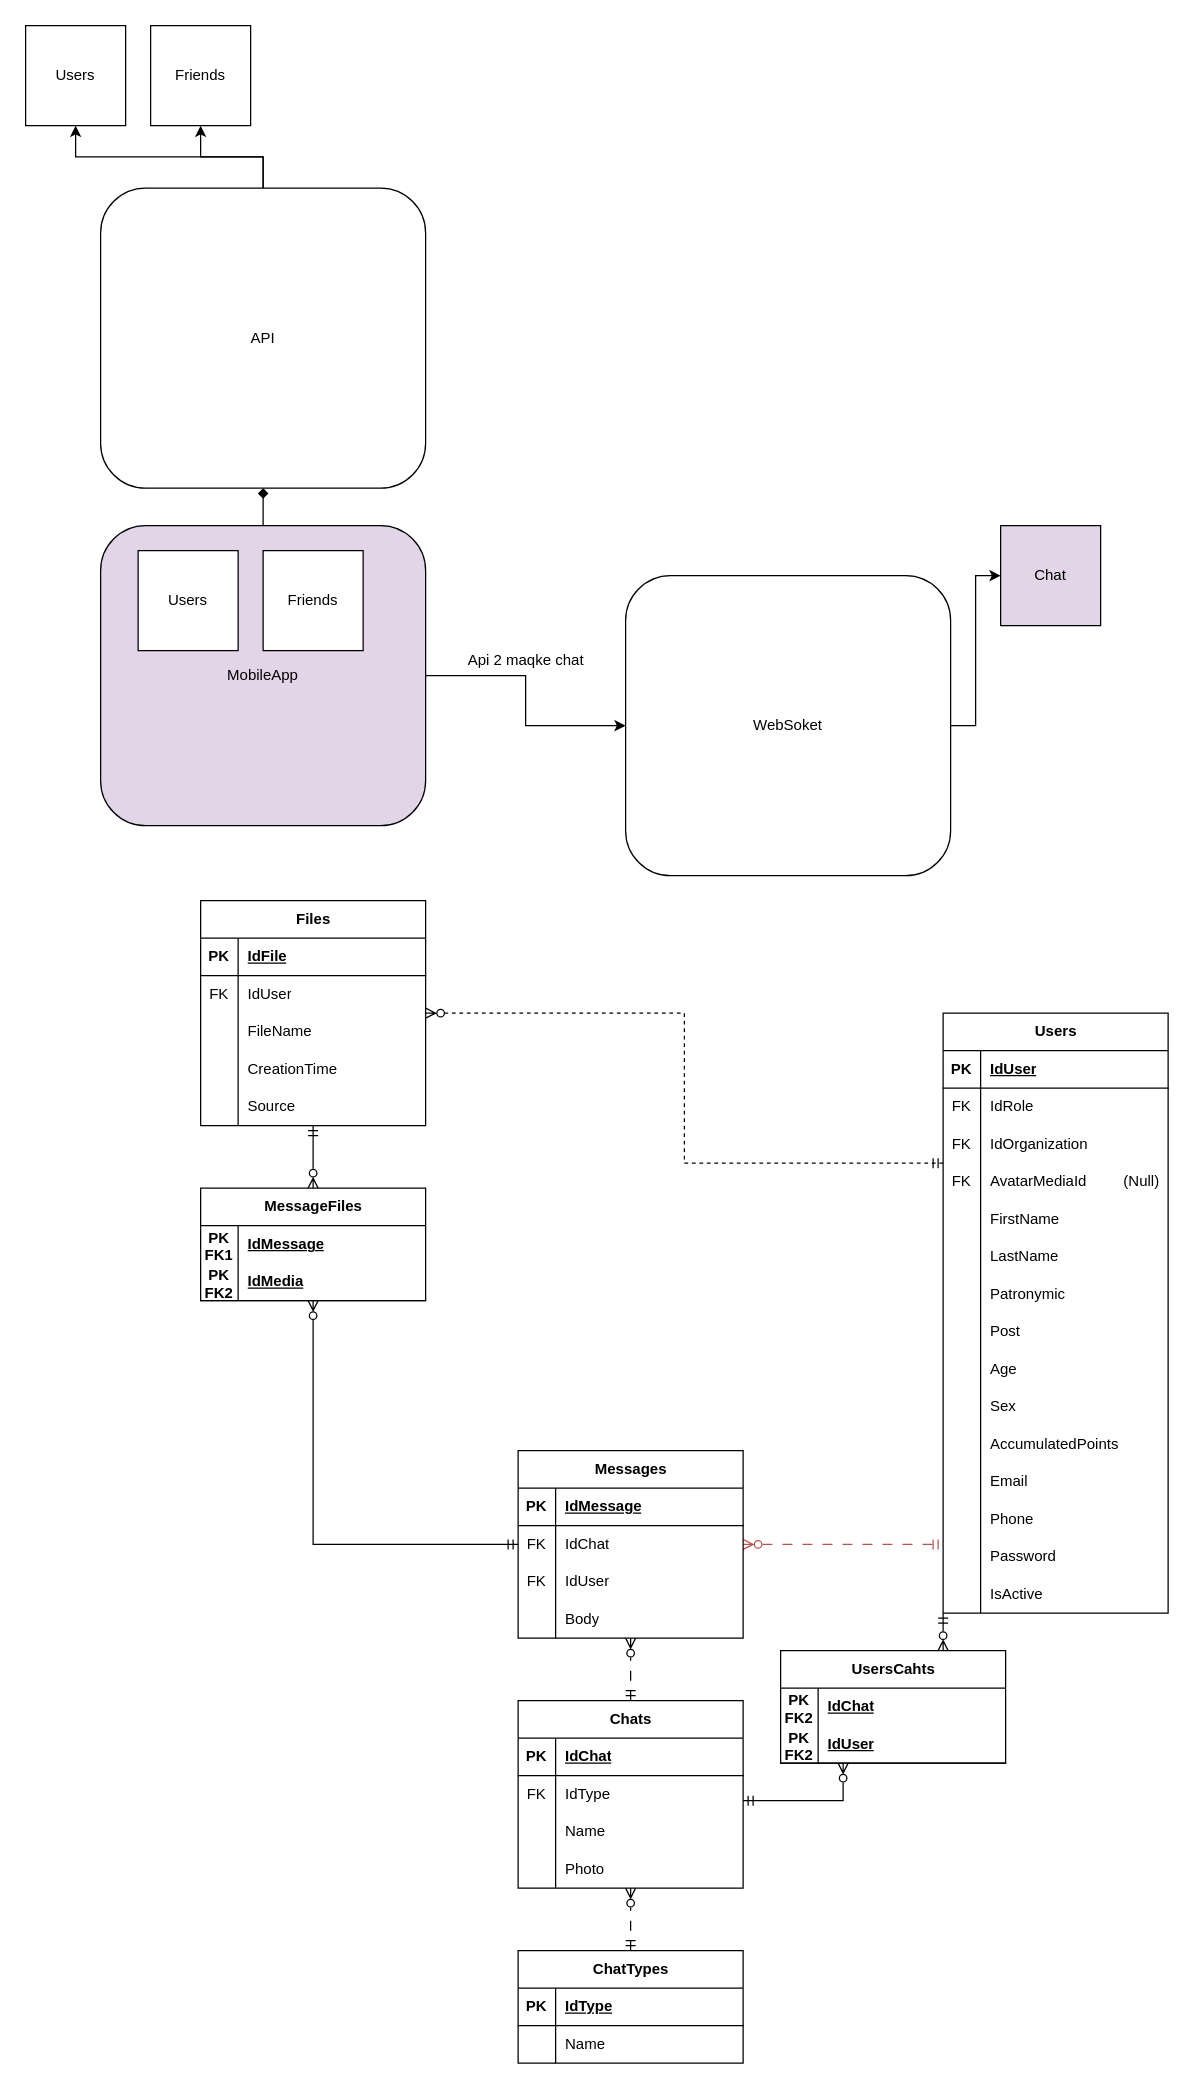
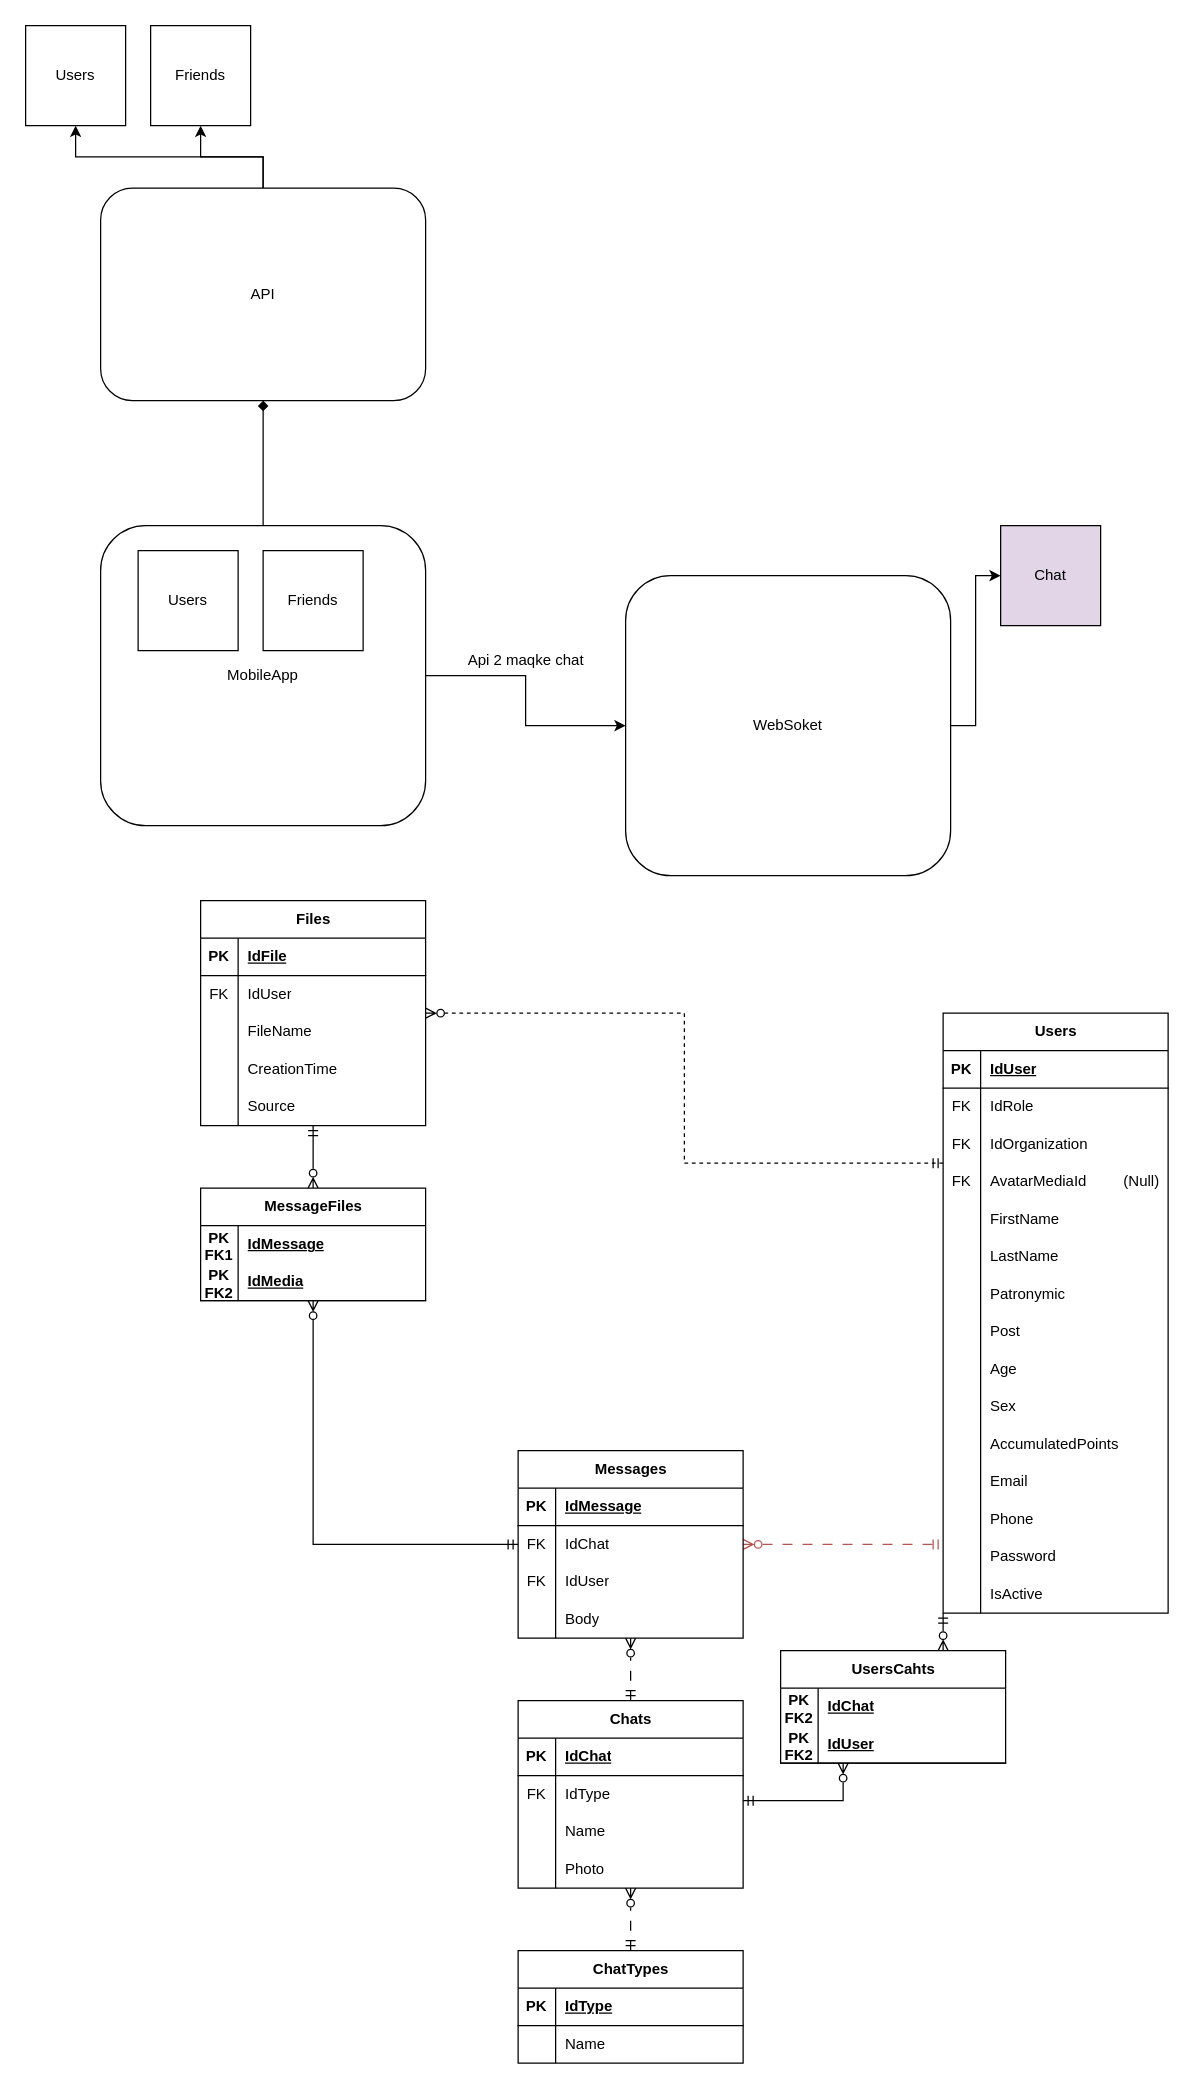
- <mxCell id="7" value="API" style="rounded=1;whiteSpace=wrap;html=1;" parent="1" vertex="1"><mxGeometry x="80" y="150" width="260" height="240" as="geometry" /></mxCell>
+ <mxCell id="7" value="API" style="rounded=1;whiteSpace=wrap;html=1;" parent="1" vertex="1"><mxGeometry x="80" y="150" width="260" height="170" as="geometry" /></mxCell>
- <mxCell id="4" value="MobileApp" style="rounded=1;whiteSpace=wrap;html=1;fillColor=#e1d5e7;" parent="1" vertex="1"><mxGeometry x="80" y="420" width="260" height="240" as="geometry" /></mxCell>
+ <mxCell id="4" value="MobileApp" style="rounded=1;whiteSpace=wrap;html=1;" parent="1" vertex="1"><mxGeometry x="80" y="420" width="260" height="240" as="geometry" /></mxCell>
